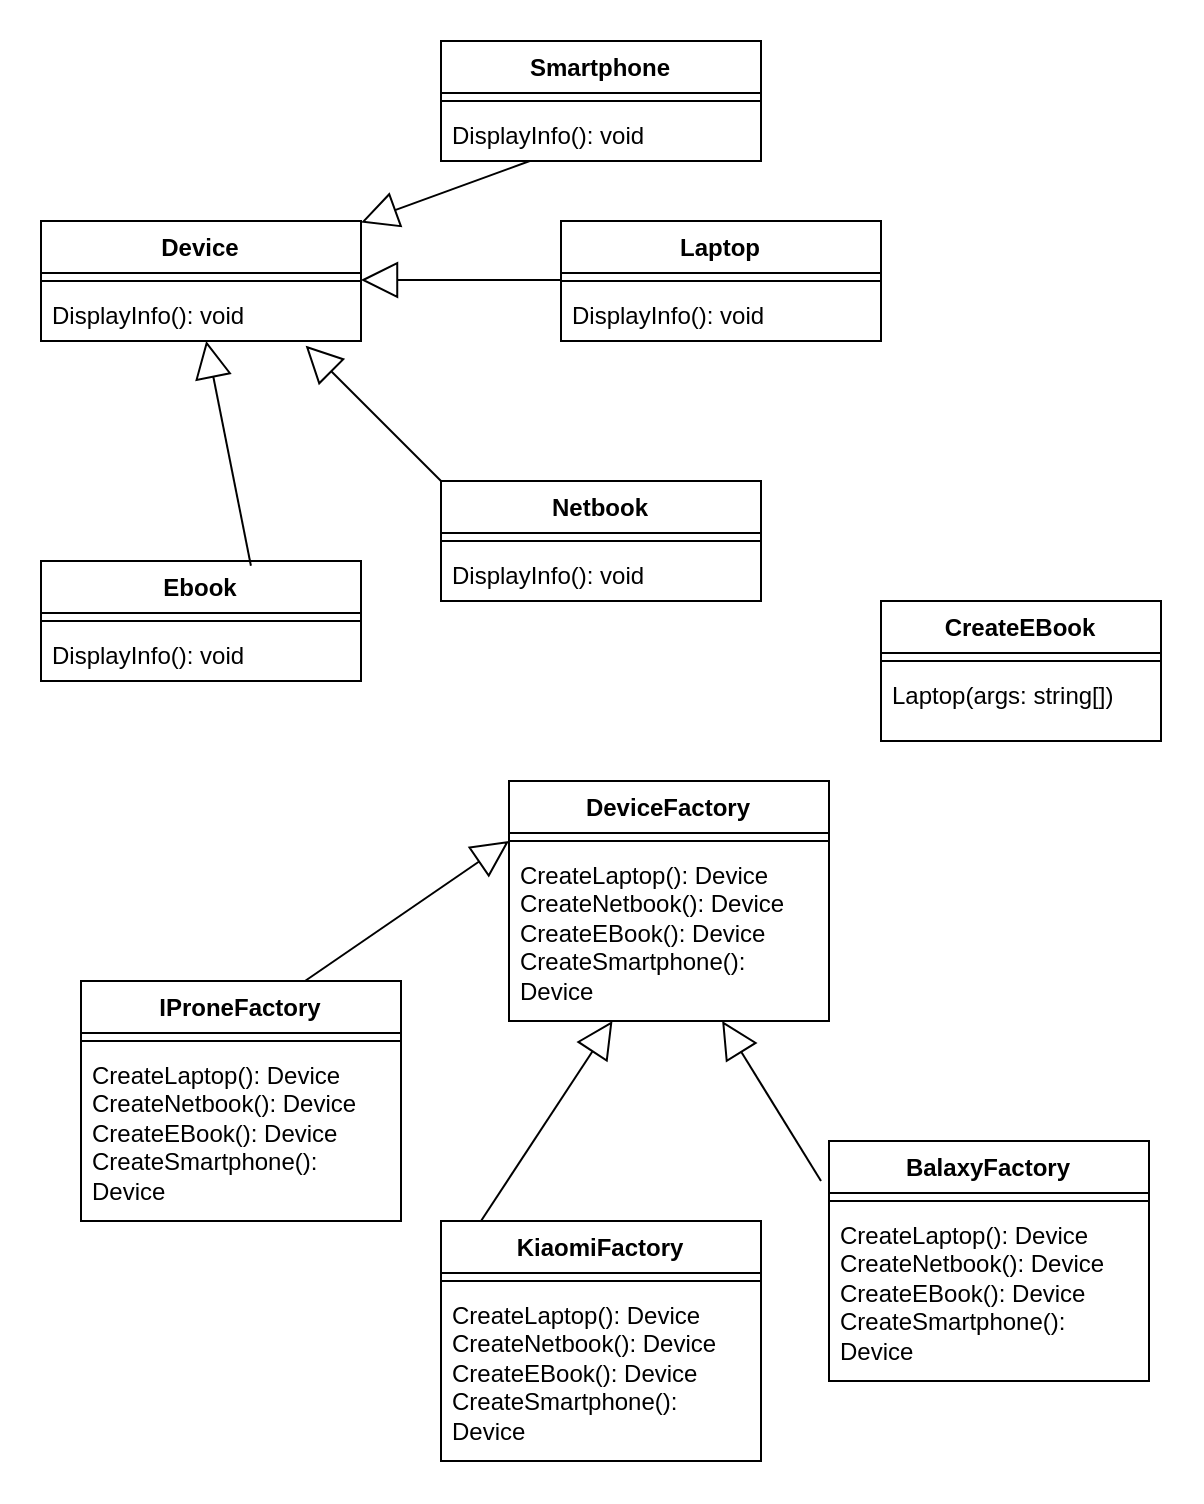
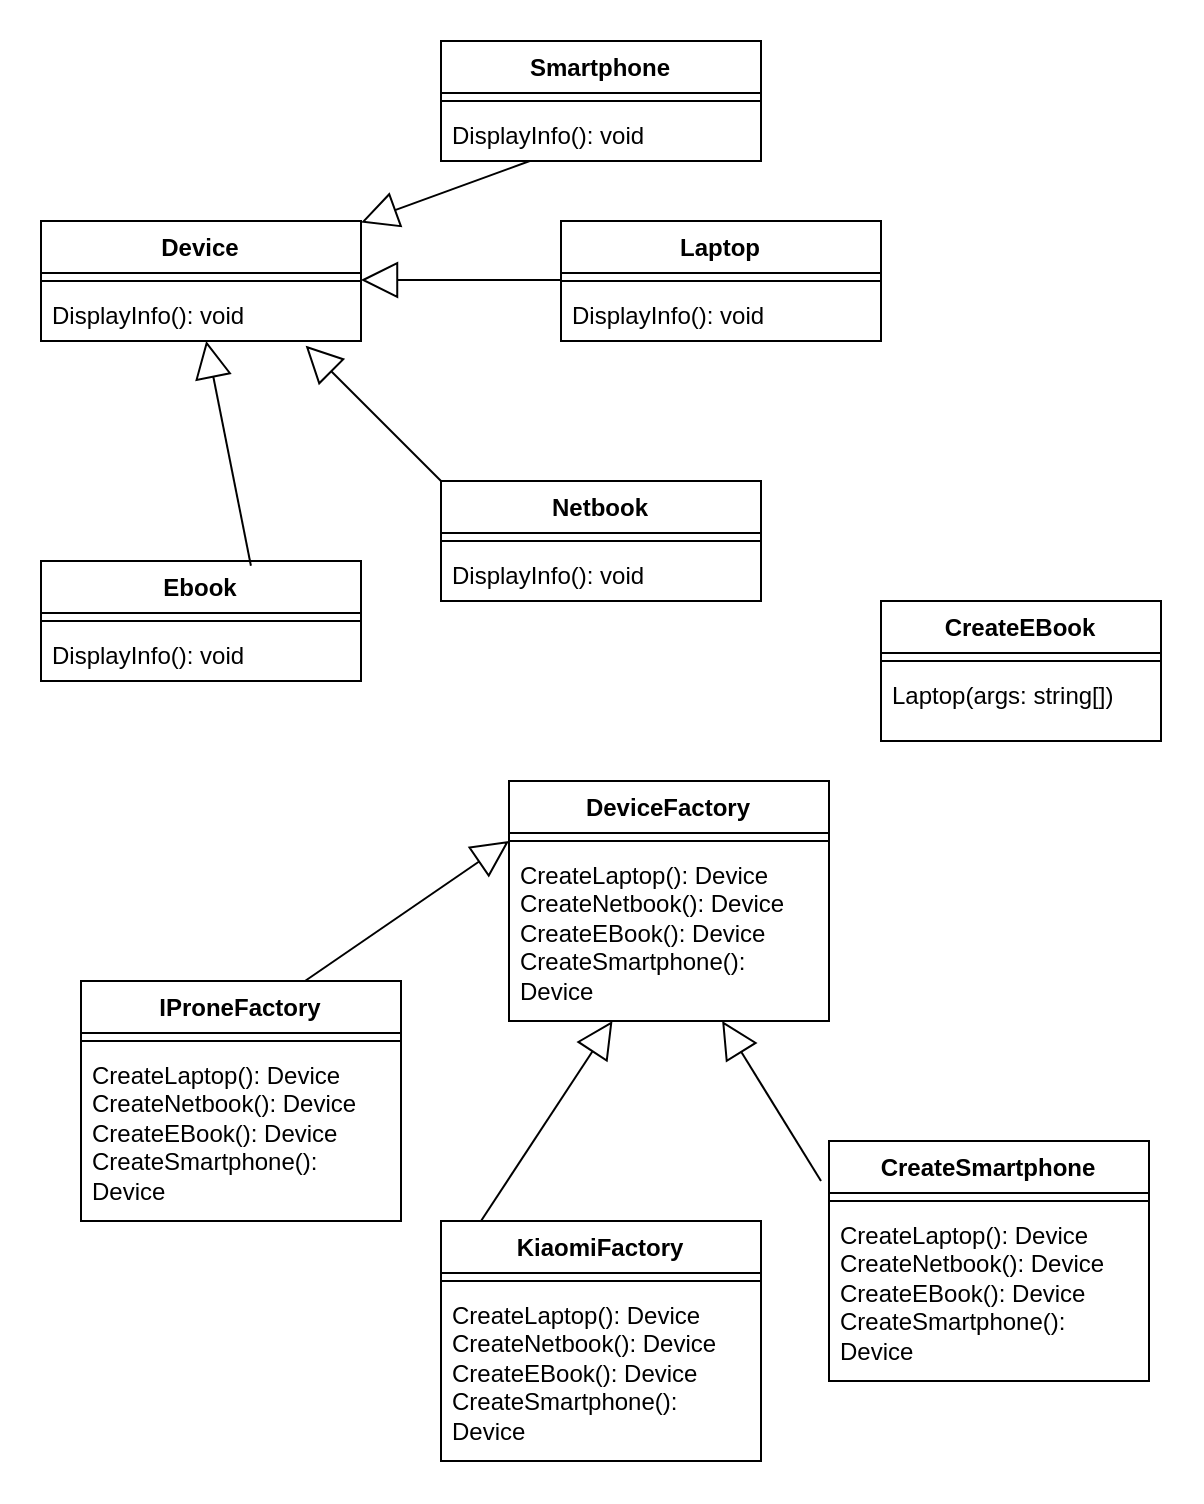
- <mxCell id="32" value="BalaxyFactory" style="swimlane;fontStyle=1;align=center;verticalAlign=top;childLayout=stackLayout;horizontal=1;startSize=26;horizontalStack=0;resizeParent=1;resizeParentMax=0;resizeLast=0;collapsible=1;marginBottom=0;whiteSpace=wrap;html=1;" vertex="1" parent="1"><mxGeometry x="414" y="570" width="160" height="120" as="geometry" /></mxCell>
+ <mxCell id="32" value="CreateSmartphone" style="swimlane;fontStyle=1;align=center;verticalAlign=top;childLayout=stackLayout;horizontal=1;startSize=26;horizontalStack=0;resizeParent=1;resizeParentMax=0;resizeLast=0;collapsible=1;marginBottom=0;whiteSpace=wrap;html=1;" vertex="1" parent="1"><mxGeometry x="414" y="570" width="160" height="120" as="geometry" /></mxCell>
